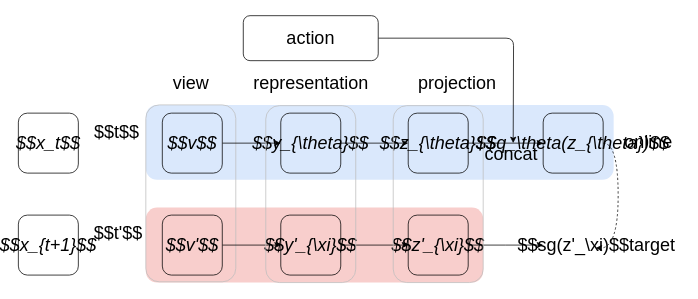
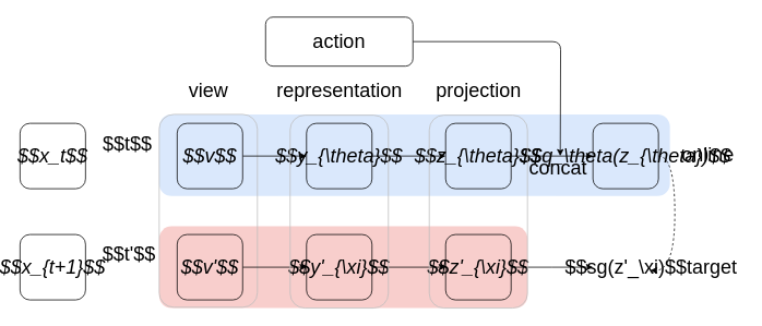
- <mxCell id="29" value="projection" style="text;html=1;align=center;verticalAlign=middle;resizable=0;points=[];autosize=1;strokeColor=none;fillColor=none;fontSize=24;" parent="1" vertex="1"><mxGeometry x="540" y="90" width="130" height="40" as="geometry" /></mxCell>
+ <mxCell id="29" value="projection" style="text;html=1;align=center;verticalAlign=middle;resizable=0;points=[];autosize=1;strokeColor=none;fillColor=none;fontSize=24;" parent="1" vertex="1"><mxGeometry x="515" y="90" width="130" height="40" as="geometry" /></mxCell>
